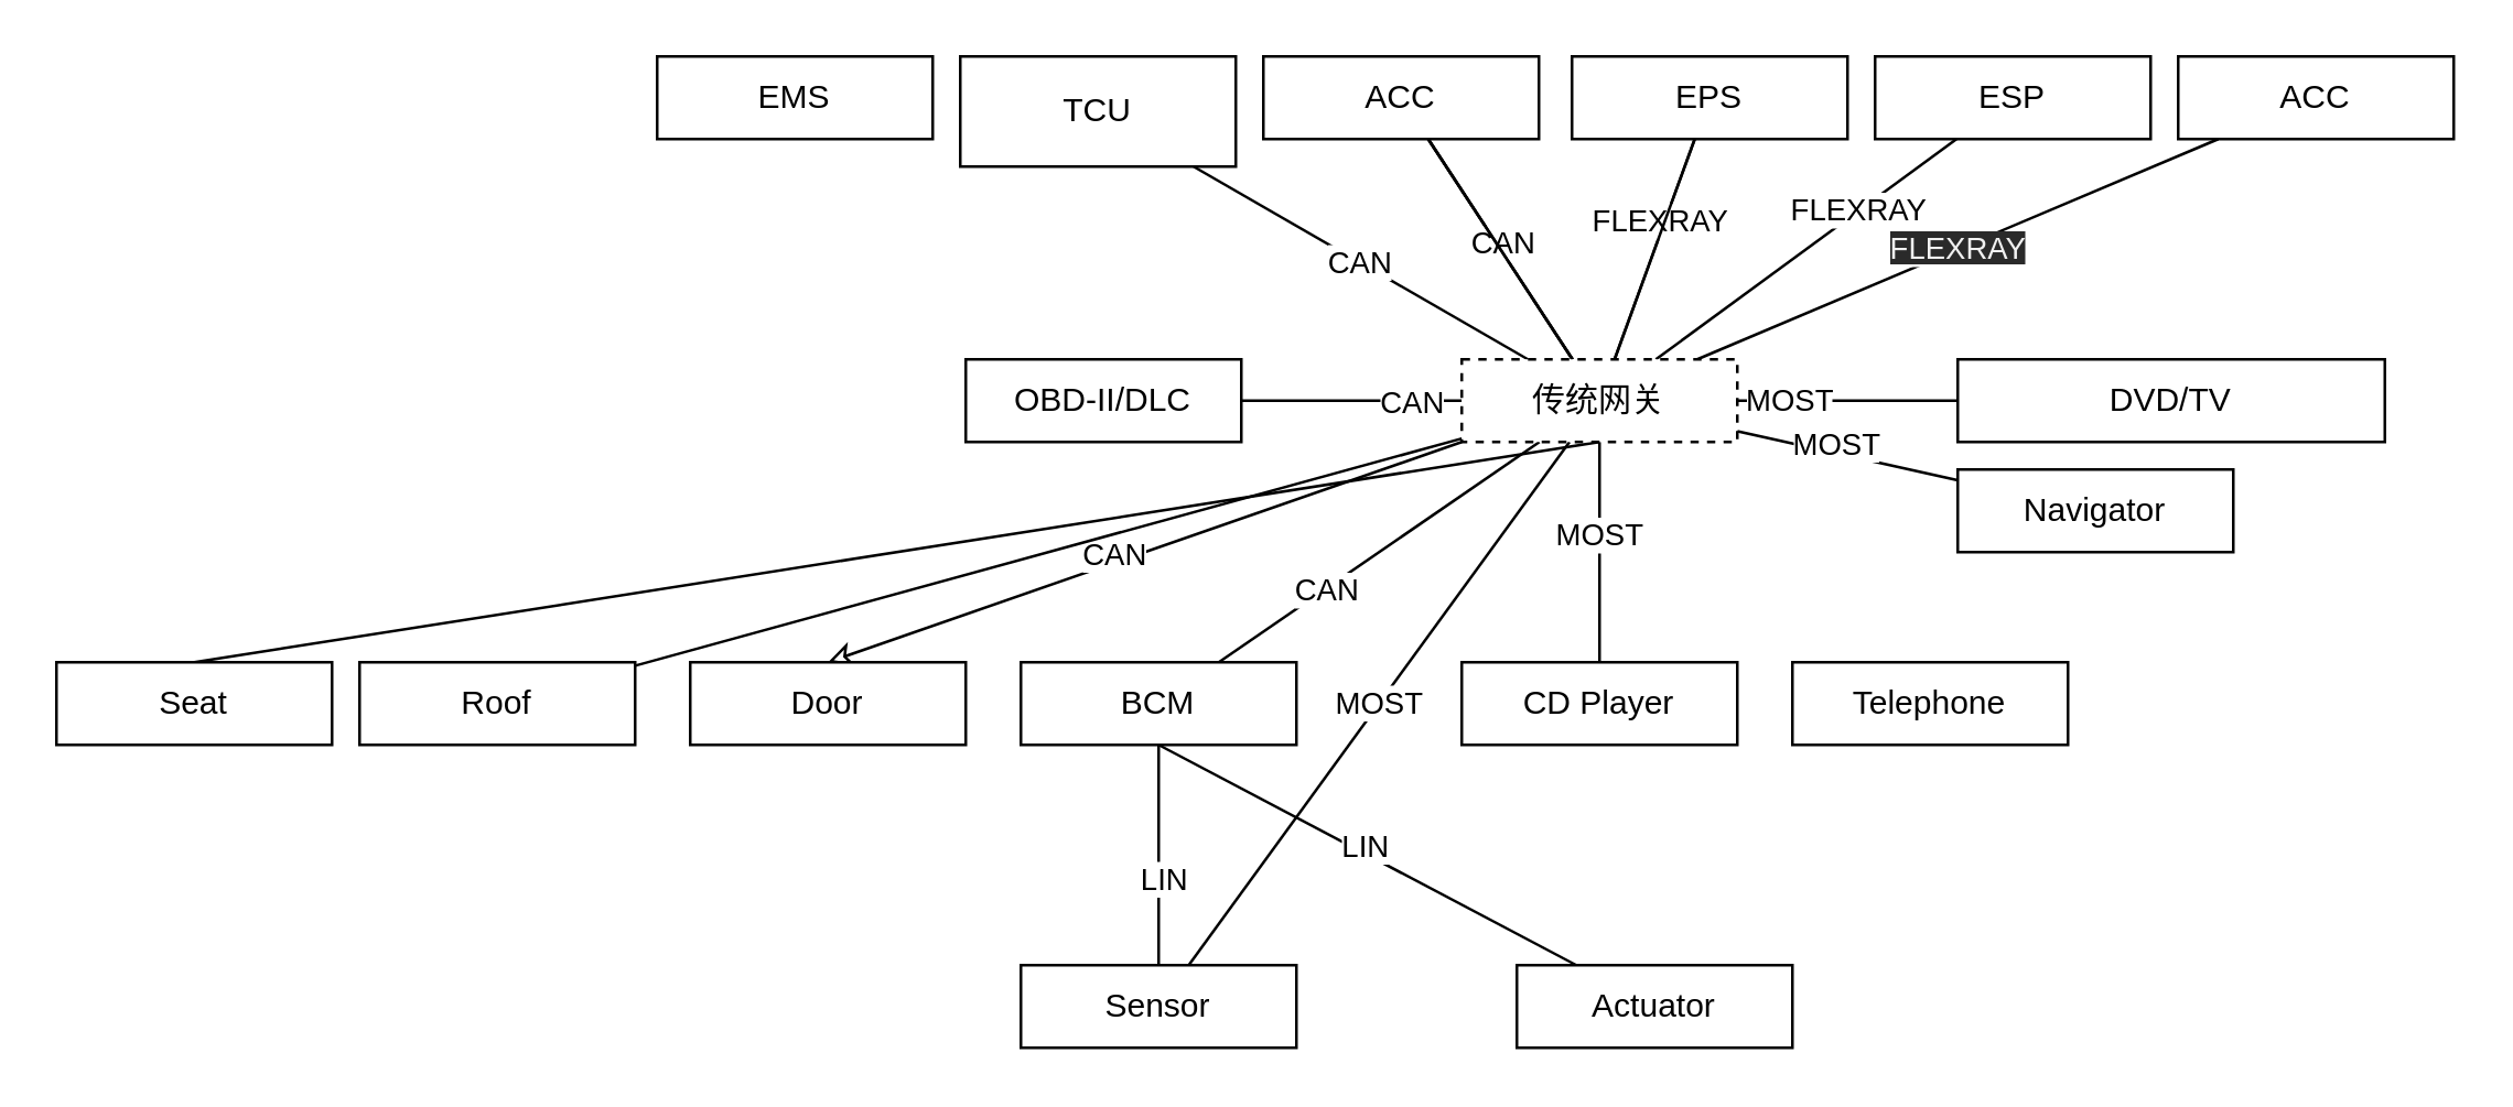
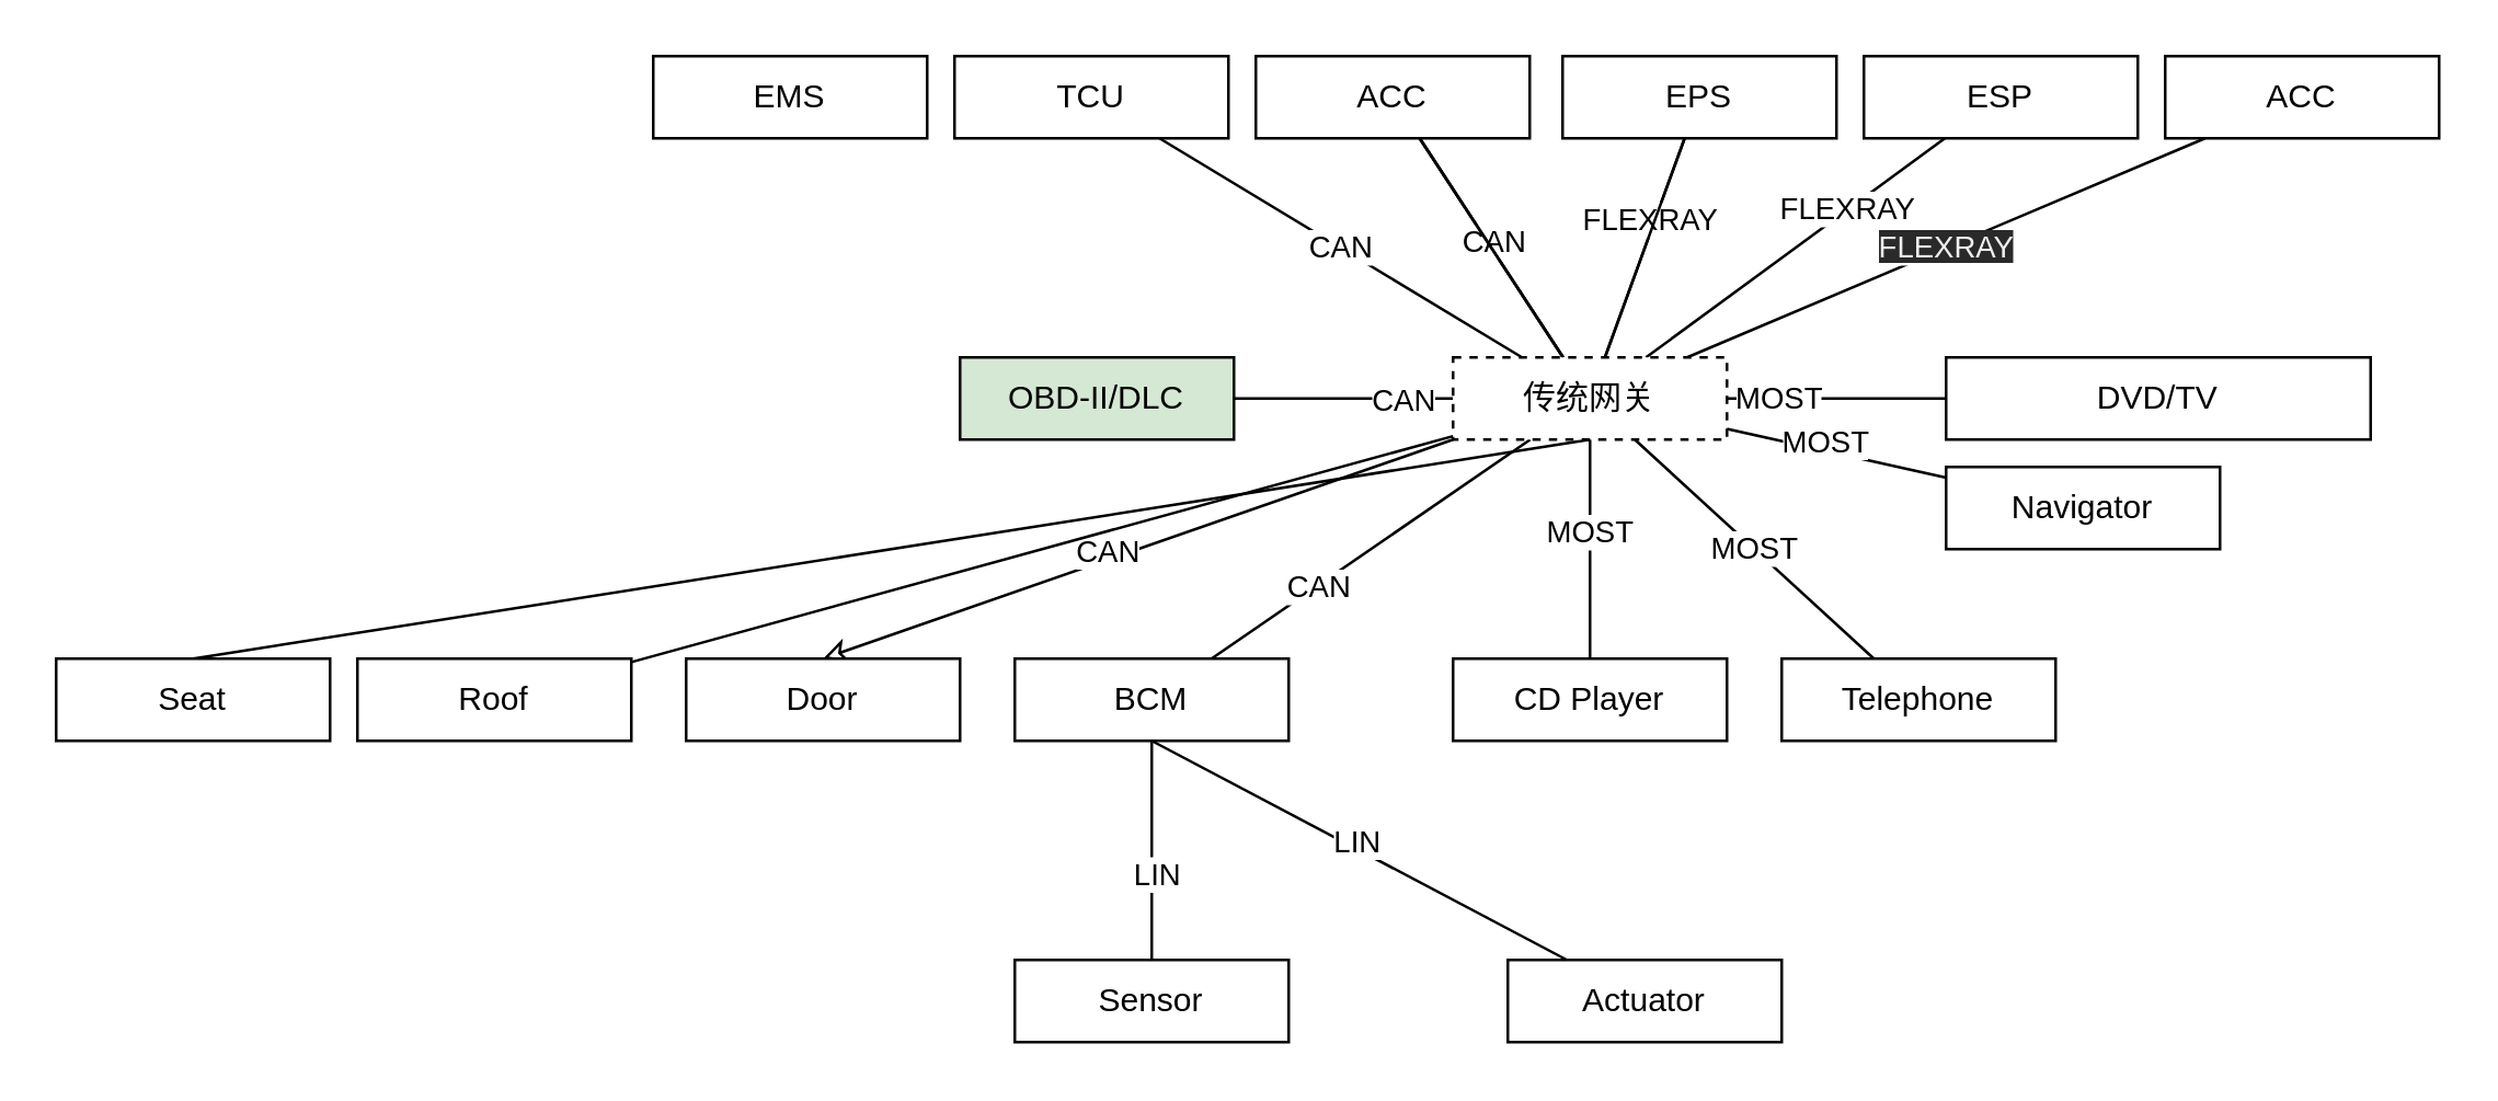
- <mxCell id="31" value="TCU" style="rounded=0;whiteSpace=wrap;html=1;" vertex="1" parent="1"><mxGeometry x="348" y="20" width="100" height="40" as="geometry" /></mxCell>
+ <mxCell id="31" value="TCU" style="rounded=0;whiteSpace=wrap;html=1;" vertex="1" parent="1"><mxGeometry x="348" y="20" width="100" height="30" as="geometry" /></mxCell>
- <mxCell id="39" value="OBD-II/DLC" style="rounded=0;whiteSpace=wrap;html=1;" vertex="1" parent="1"><mxGeometry x="350" y="130" width="100" height="30" as="geometry" /></mxCell>
+ <mxCell id="39" value="OBD-II/DLC" style="rounded=0;whiteSpace=wrap;html=1;fillColor=#d5e8d4;" vertex="1" parent="1"><mxGeometry x="350" y="130" width="100" height="30" as="geometry" /></mxCell>
- <mxCell id="15" value="MOST" style="edgeStyle=none;html=1;endArrow=none;endFill=0;" edge="1" parent="1" source="28" target="46"><mxGeometry relative="1" as="geometry" /></mxCell>
+ <mxCell id="15" value="MOST" style="edgeStyle=none;html=1;endArrow=none;endFill=0;" edge="1" parent="1" source="28" target="36"><mxGeometry relative="1" as="geometry" /></mxCell>
